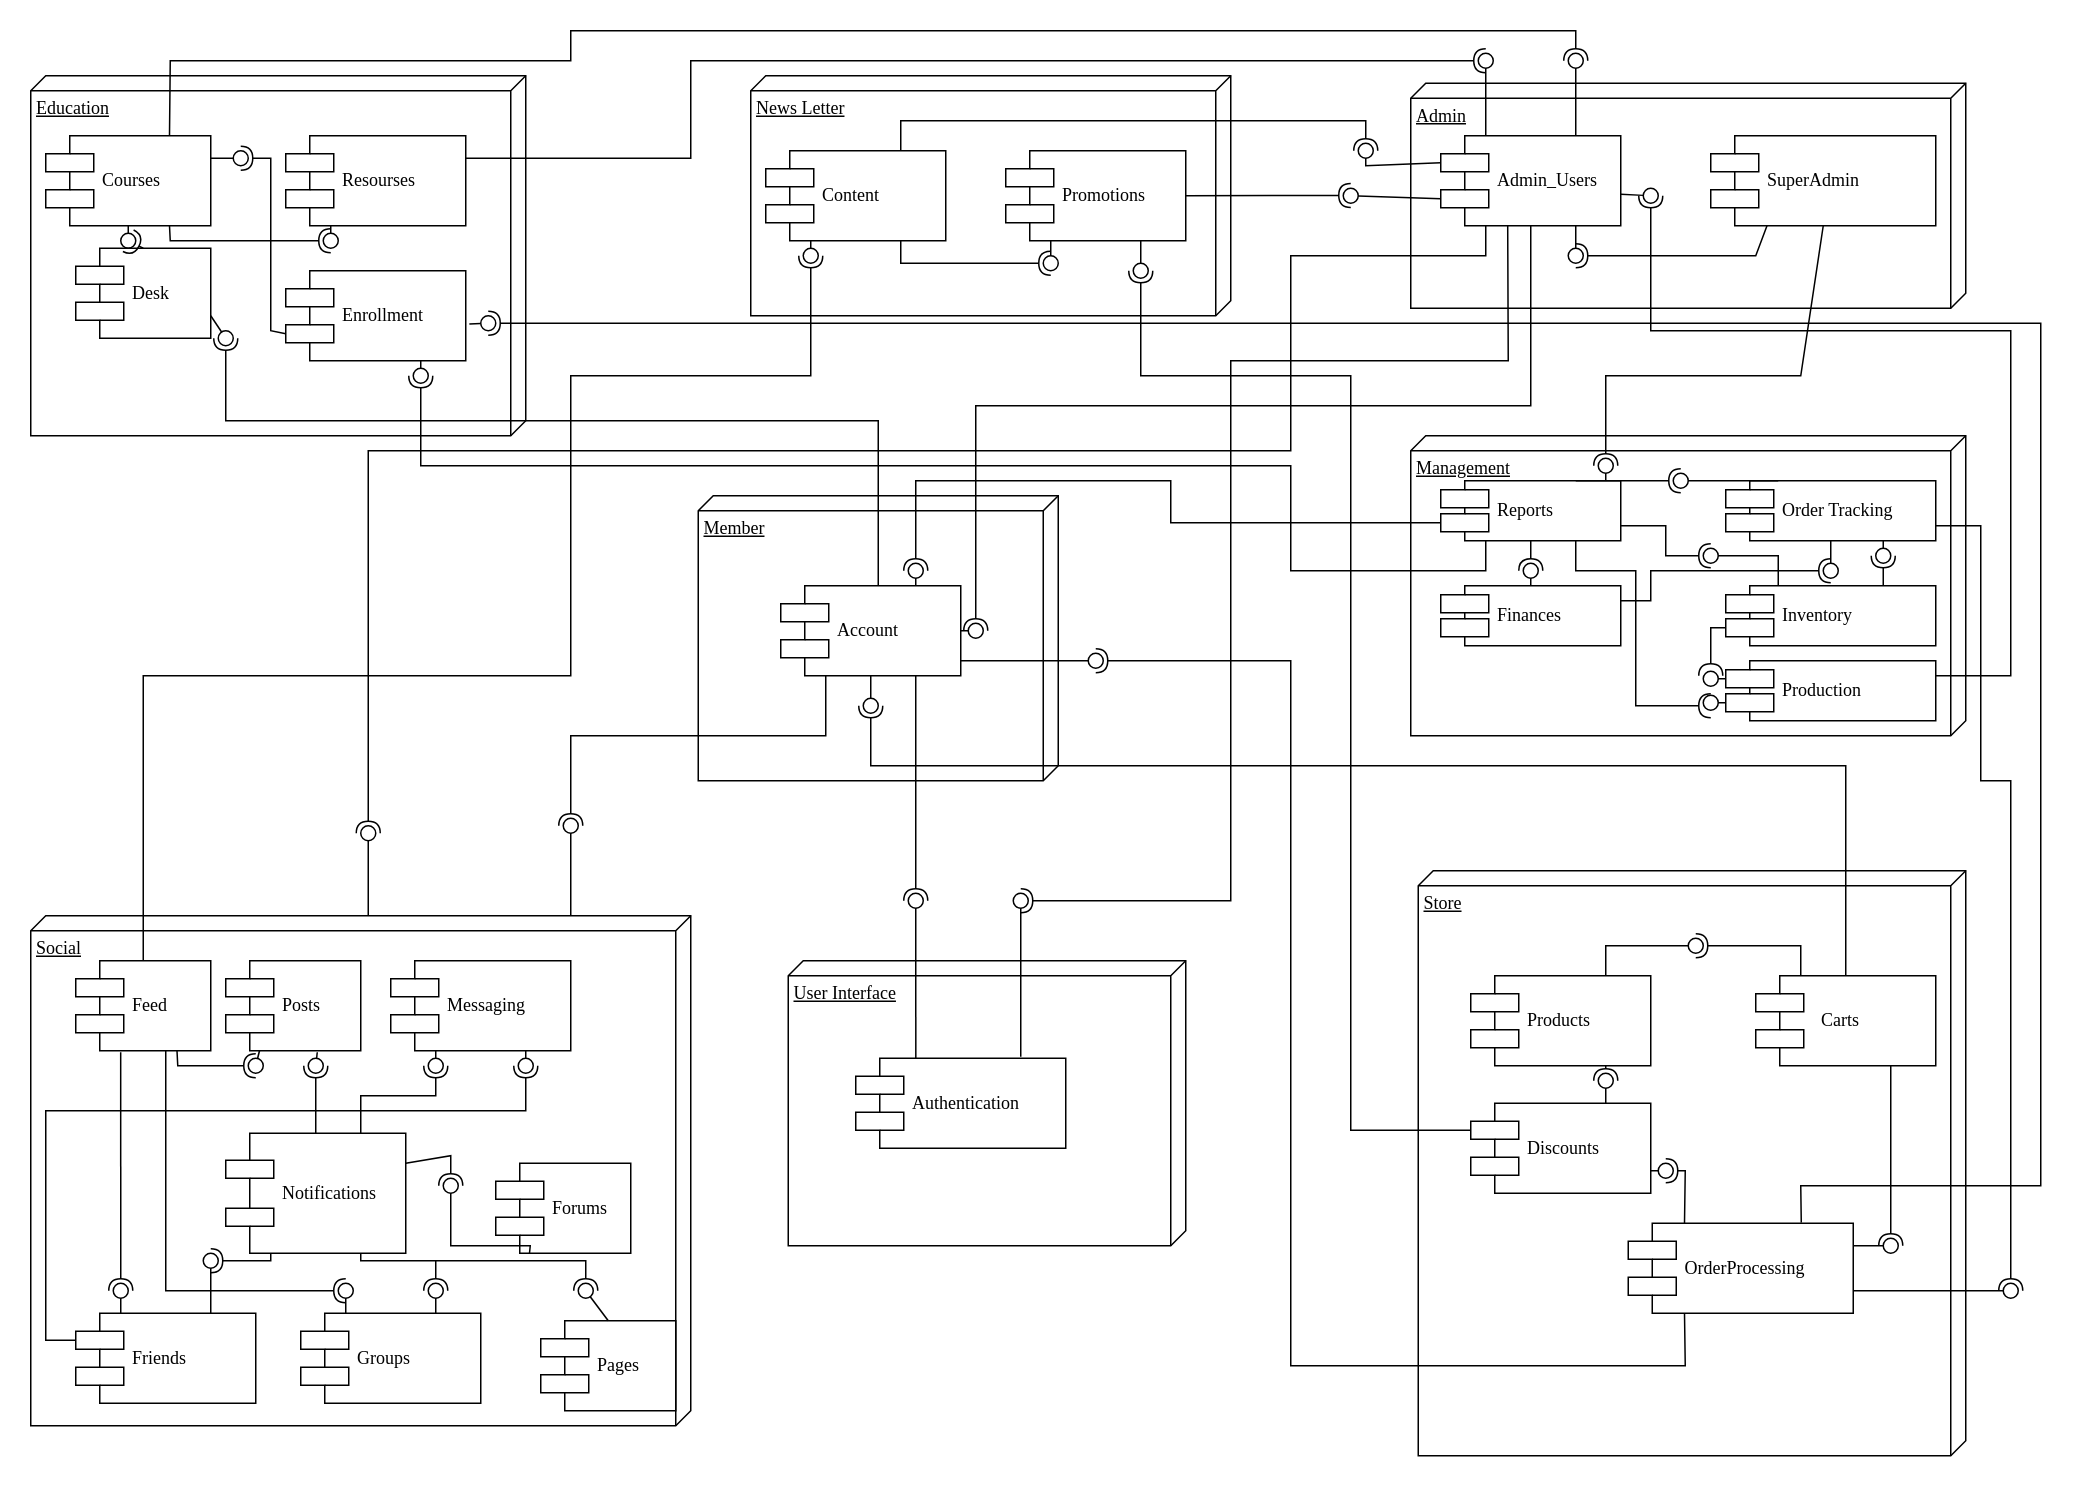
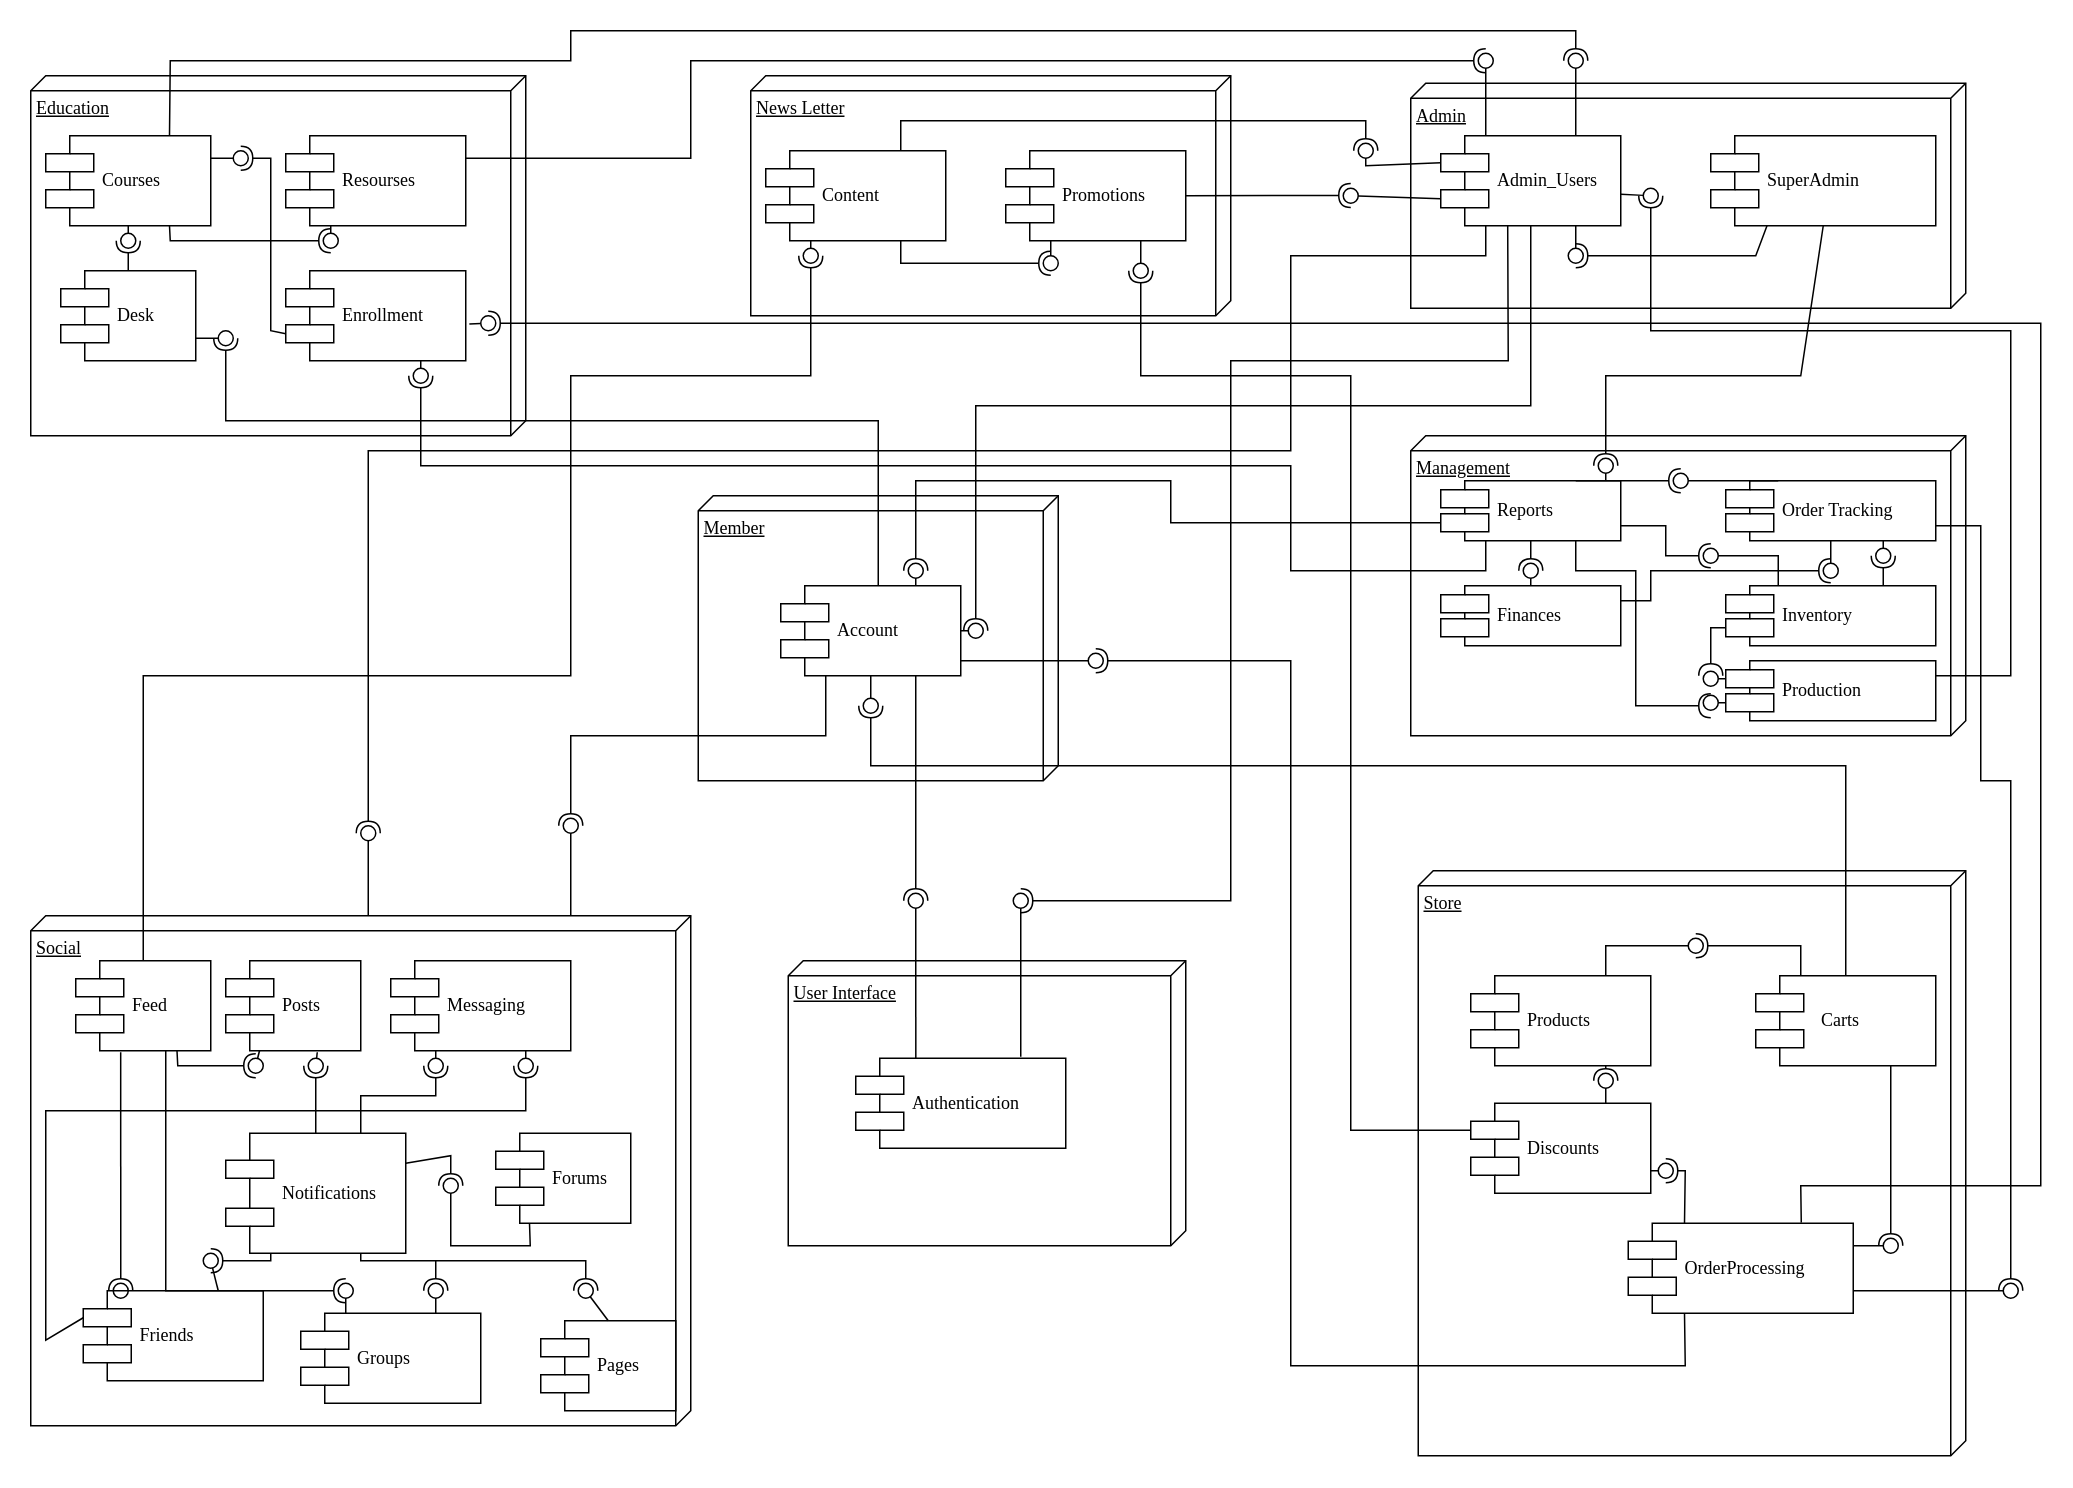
- <mxCell id="98" value="Desk" style="shape=component;align=left;spacingLeft=36;rounded=0;shadow=0;comic=0;labelBackgroundColor=none;strokeWidth=1;fontFamily=Verdana;fontSize=12;html=1;" parent="1" vertex="1"><mxGeometry x="50" y="165" width="90" height="60" as="geometry" /></mxCell>
+ <mxCell id="98" value="Desk" style="shape=component;align=left;spacingLeft=36;rounded=0;shadow=0;comic=0;labelBackgroundColor=none;strokeWidth=1;fontFamily=Verdana;fontSize=12;html=1;" parent="1" vertex="1"><mxGeometry x="40" y="180" width="90" height="60" as="geometry" /></mxCell>
- <mxCell id="97" value="Forums" style="shape=component;align=left;spacingLeft=36;rounded=0;shadow=0;comic=0;labelBackgroundColor=none;strokeWidth=1;fontFamily=Verdana;fontSize=12;html=1;" parent="1" vertex="1"><mxGeometry x="330" y="775" width="90" height="60" as="geometry" /></mxCell>
+ <mxCell id="97" value="Forums" style="shape=component;align=left;spacingLeft=36;rounded=0;shadow=0;comic=0;labelBackgroundColor=none;strokeWidth=1;fontFamily=Verdana;fontSize=12;html=1;" parent="1" vertex="1"><mxGeometry x="330" y="755" width="90" height="60" as="geometry" /></mxCell>
- <mxCell id="14" value="Friends" style="shape=component;align=left;spacingLeft=36;rounded=0;shadow=0;comic=0;labelBackgroundColor=none;strokeWidth=1;fontFamily=Verdana;fontSize=12;html=1;" parent="1" vertex="1"><mxGeometry x="50" y="875" width="120" height="60" as="geometry" /></mxCell>
+ <mxCell id="14" value="Friends" style="shape=component;align=left;spacingLeft=36;rounded=0;shadow=0;comic=0;labelBackgroundColor=none;strokeWidth=1;fontFamily=Verdana;fontSize=12;html=1;" parent="1" vertex="1"><mxGeometry x="55" y="860" width="120" height="60" as="geometry" /></mxCell>
